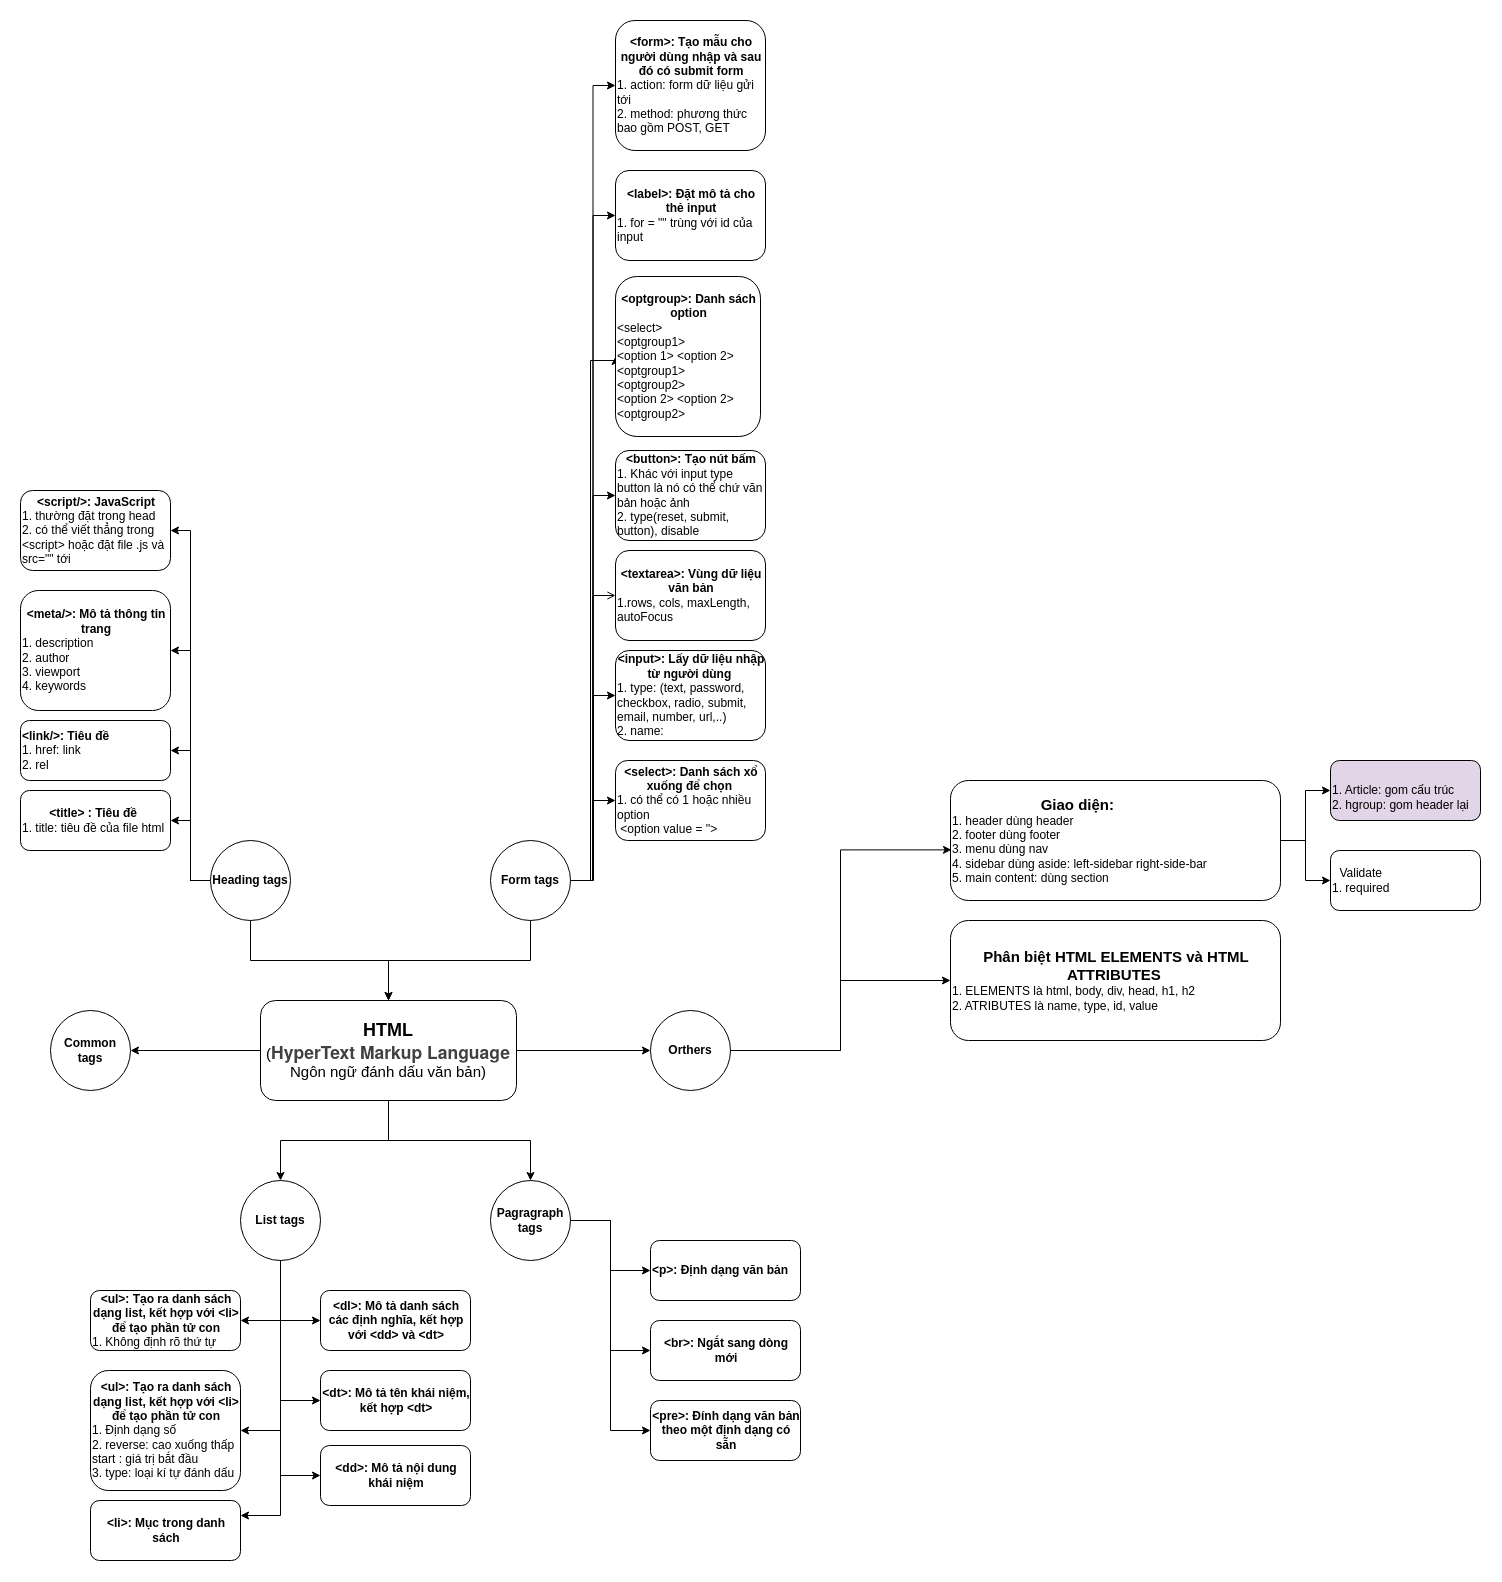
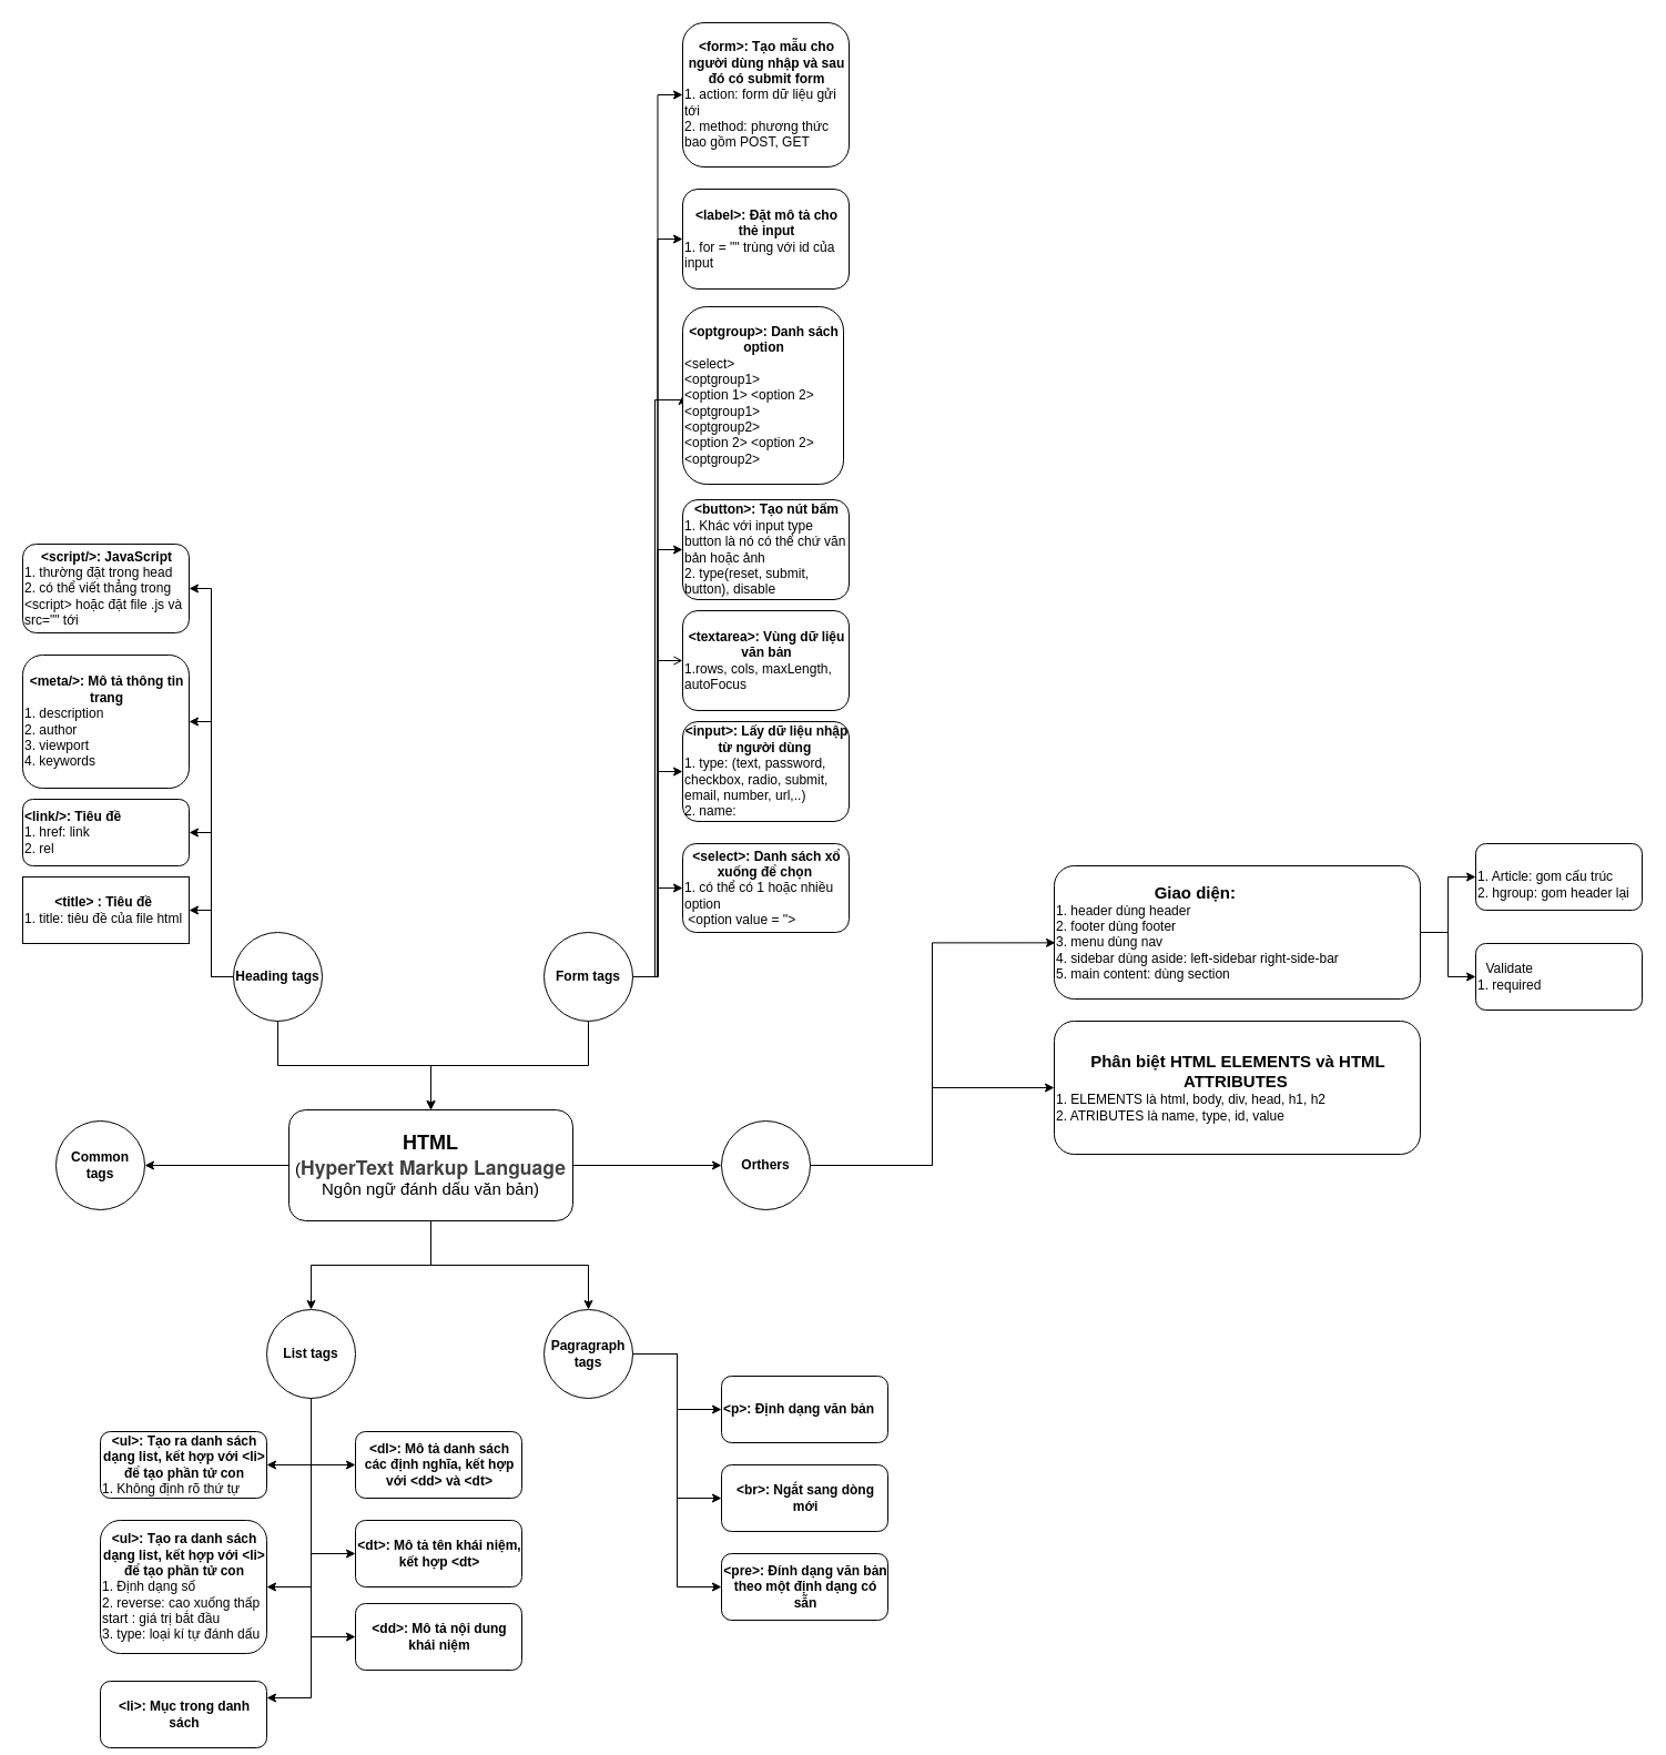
- <mxCell id="40" value="&lt;div style=&quot;text-align: center;&quot;&gt;&lt;br&gt;&lt;/div&gt;&lt;div&gt;1. Article: gom cấu trúc&lt;div&gt;2. hgroup: gom header lại&lt;/div&gt;&lt;/div&gt;" style="rounded=1;whiteSpace=wrap;html=1;align=left;fillColor=#e1d5e7;" parent="1" vertex="1"><mxGeometry x="1330" y="760" width="150" height="60" as="geometry" /></mxCell>
+ <mxCell id="40" value="&lt;div style=&quot;text-align: center;&quot;&gt;&lt;br&gt;&lt;/div&gt;&lt;div&gt;1. Article: gom cấu trúc&lt;div&gt;2. hgroup: gom header lại&lt;/div&gt;&lt;/div&gt;" style="rounded=1;whiteSpace=wrap;html=1;align=left;" parent="1" vertex="1"><mxGeometry x="1330" y="760" width="150" height="60" as="geometry" /></mxCell>
- <mxCell id="43" value="&lt;div style=&quot;text-align: center;&quot;&gt;&lt;b&gt;&amp;lt;title&amp;gt; : Tiêu đề&lt;/b&gt;&lt;/div&gt;&lt;div&gt;1. title: tiêu đề của file html&lt;/div&gt;" style="rounded=1;whiteSpace=wrap;html=1;align=left;" parent="1" vertex="1"><mxGeometry x="20" y="790" width="150" height="60" as="geometry" /></mxCell>
+ <mxCell id="43" value="&lt;div style=&quot;text-align: center;&quot;&gt;&lt;b&gt;&amp;lt;title&amp;gt; : Tiêu đề&lt;/b&gt;&lt;/div&gt;&lt;div&gt;1. title: tiêu đề của file html&lt;/div&gt;" style="whiteSpace=wrap;html=1;align=left;rounded=0;" parent="1" vertex="1"><mxGeometry x="20" y="790" width="150" height="60" as="geometry" /></mxCell>
- <mxCell id="56" value="&lt;div style=&quot;text-align: center;&quot;&gt;&lt;b&gt;&amp;lt;li&amp;gt;: Mục trong danh sách&lt;/b&gt;&lt;/div&gt;" style="rounded=1;whiteSpace=wrap;html=1;align=left;" parent="1" vertex="1"><mxGeometry x="90" y="1500" width="150" height="60" as="geometry" /></mxCell>
+ <mxCell id="56" value="&lt;div style=&quot;text-align: center;&quot;&gt;&lt;b&gt;&amp;lt;li&amp;gt;: Mục trong danh sách&lt;/b&gt;&lt;/div&gt;" style="rounded=1;whiteSpace=wrap;html=1;align=left;" parent="1" vertex="1"><mxGeometry x="90" y="1515" width="150" height="60" as="geometry" /></mxCell>
